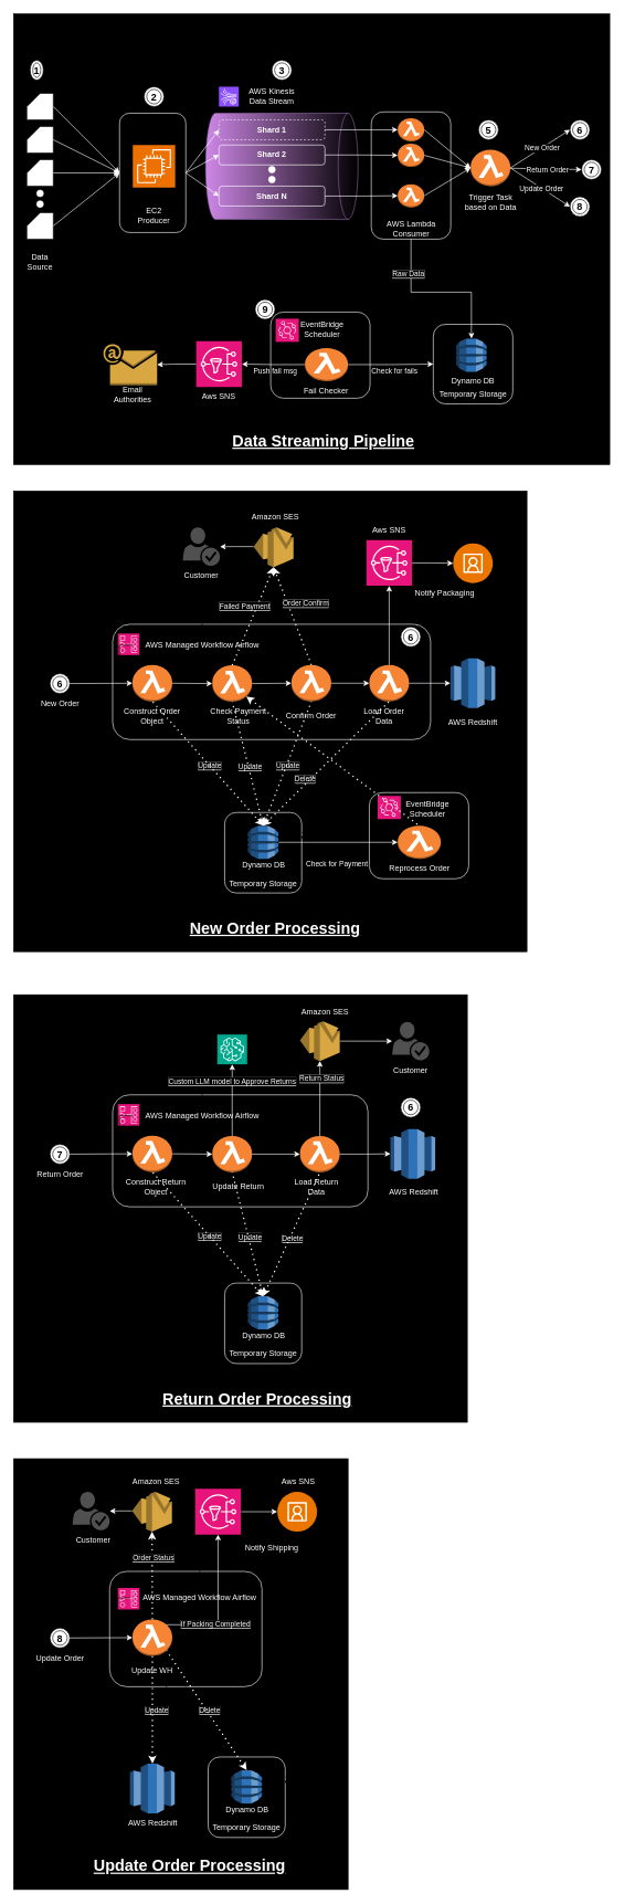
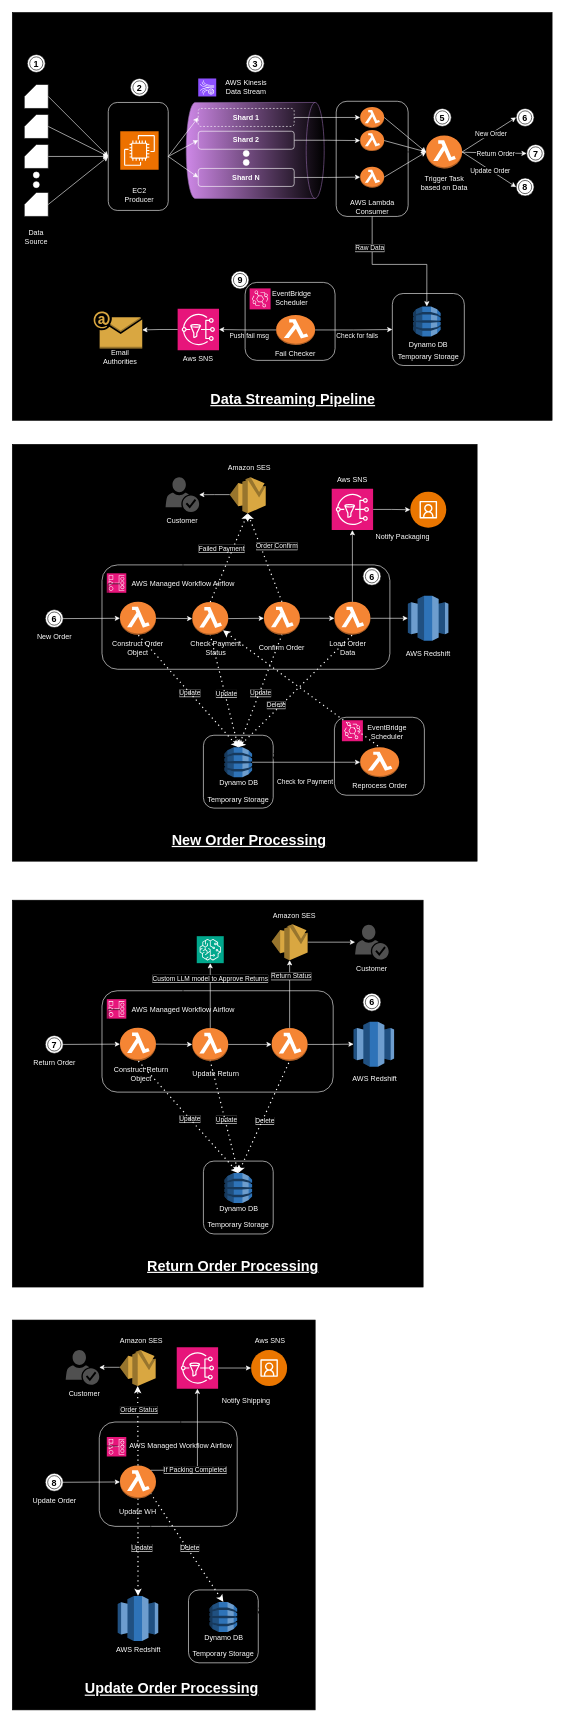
- <mxCell id="68" value="&lt;font style=&quot;font-size: 15px;&quot;&gt;&lt;b&gt;1&lt;/b&gt;&lt;/font&gt;" style="ellipse;shape=doubleEllipse;whiteSpace=wrap;html=1;aspect=fixed;" vertex="1" parent="1"><mxGeometry x="45" y="90" width="20" height="30" as="geometry" /></mxCell>
+ <mxCell id="68" value="&lt;font style=&quot;font-size: 15px;&quot;&gt;&lt;b&gt;1&lt;/b&gt;&lt;/font&gt;" style="ellipse;shape=doubleEllipse;whiteSpace=wrap;html=1;aspect=fixed;" vertex="1" parent="1"><mxGeometry x="45" y="90" width="30" height="30" as="geometry" /></mxCell>
- <mxCell id="154" value="Load Return Data" style="text;html=1;align=center;verticalAlign=middle;whiteSpace=wrap;rounded=0;fontColor=#FFFFFF;" vertex="1" parent="1"><mxGeometry x="433.05" y="1775" width="89" height="30" as="geometry" /></mxCell>
